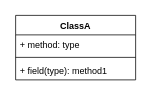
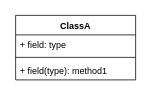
- <mxCell id="3" value="+ method: type" style="text;strokeColor=none;fillColor=none;align=left;verticalAlign=top;spacingLeft=4;spacingRight=4;overflow=hidden;rotatable=0;points=[[0,0.5],[1,0.5]];portConstraint=eastwest;" vertex="1" parent="2"><mxGeometry y="26" width="160" height="26" as="geometry" /></mxCell>
+ <mxCell id="3" value="+ field: type" style="text;strokeColor=none;fillColor=none;align=left;verticalAlign=top;spacingLeft=4;spacingRight=4;overflow=hidden;rotatable=0;points=[[0,0.5],[1,0.5]];portConstraint=eastwest;" vertex="1" parent="2"><mxGeometry y="26" width="160" height="26" as="geometry" /></mxCell>
